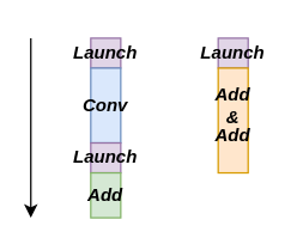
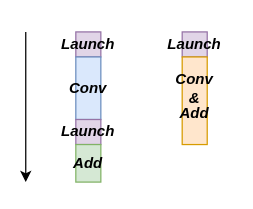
- <mxCell id="12" value="&lt;i&gt;&lt;b&gt;Add&lt;/b&gt;&lt;/i&gt;&lt;br&gt;&lt;b&gt;&lt;i&gt;&amp;amp;&lt;/i&gt;&lt;/b&gt;" style="text;html=1;align=center;verticalAlign=middle;whiteSpace=wrap;rounded=0;" vertex="1" parent="1"><mxGeometry x="130" y="55" width="50" height="30" as="geometry" /></mxCell>
+ <mxCell id="12" value="&lt;i&gt;&lt;b&gt;Conv&lt;/b&gt;&lt;/i&gt;&lt;br&gt;&lt;b&gt;&lt;i&gt;&amp;amp;&lt;/i&gt;&lt;/b&gt;" style="text;html=1;align=center;verticalAlign=middle;whiteSpace=wrap;rounded=0;" vertex="1" parent="1"><mxGeometry x="130" y="55" width="50" height="30" as="geometry" /></mxCell>
